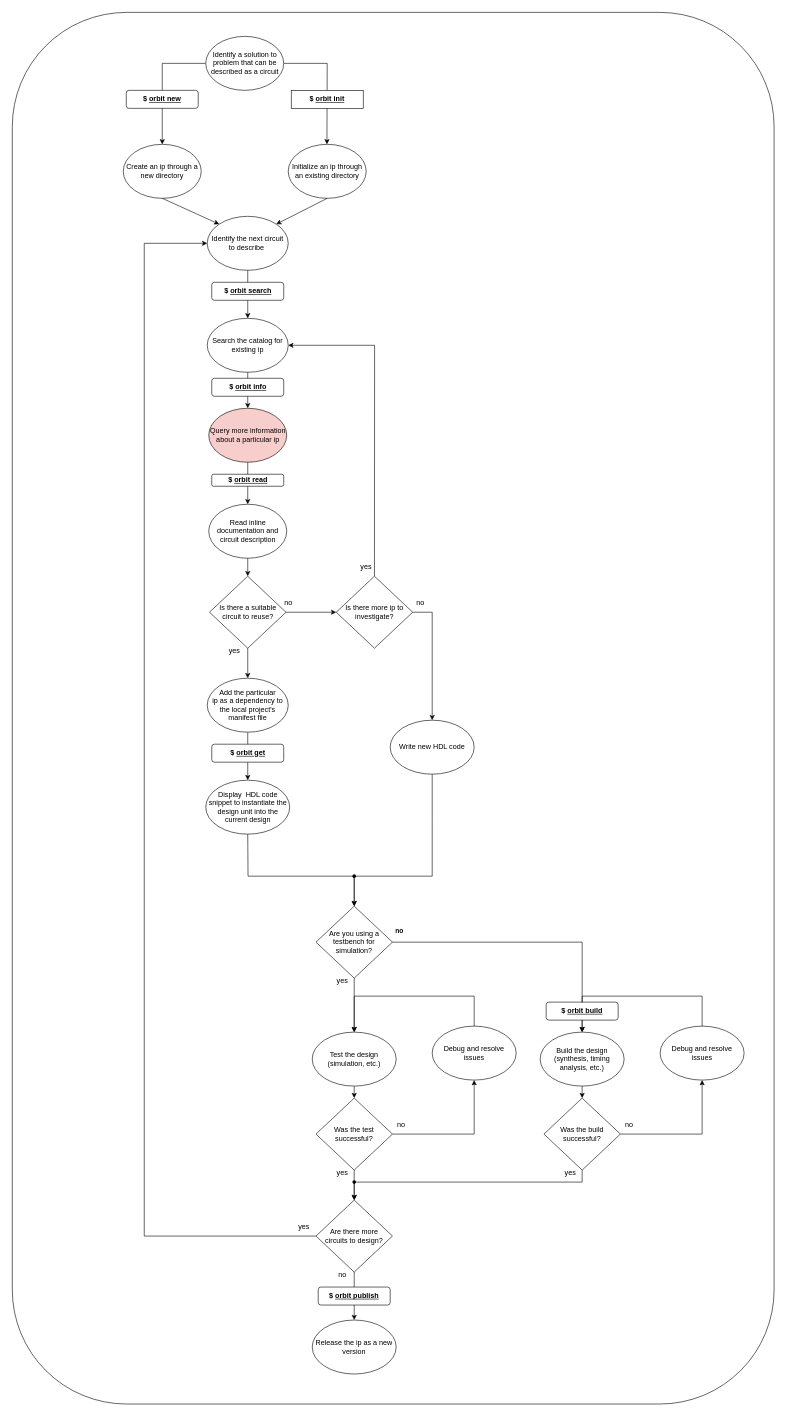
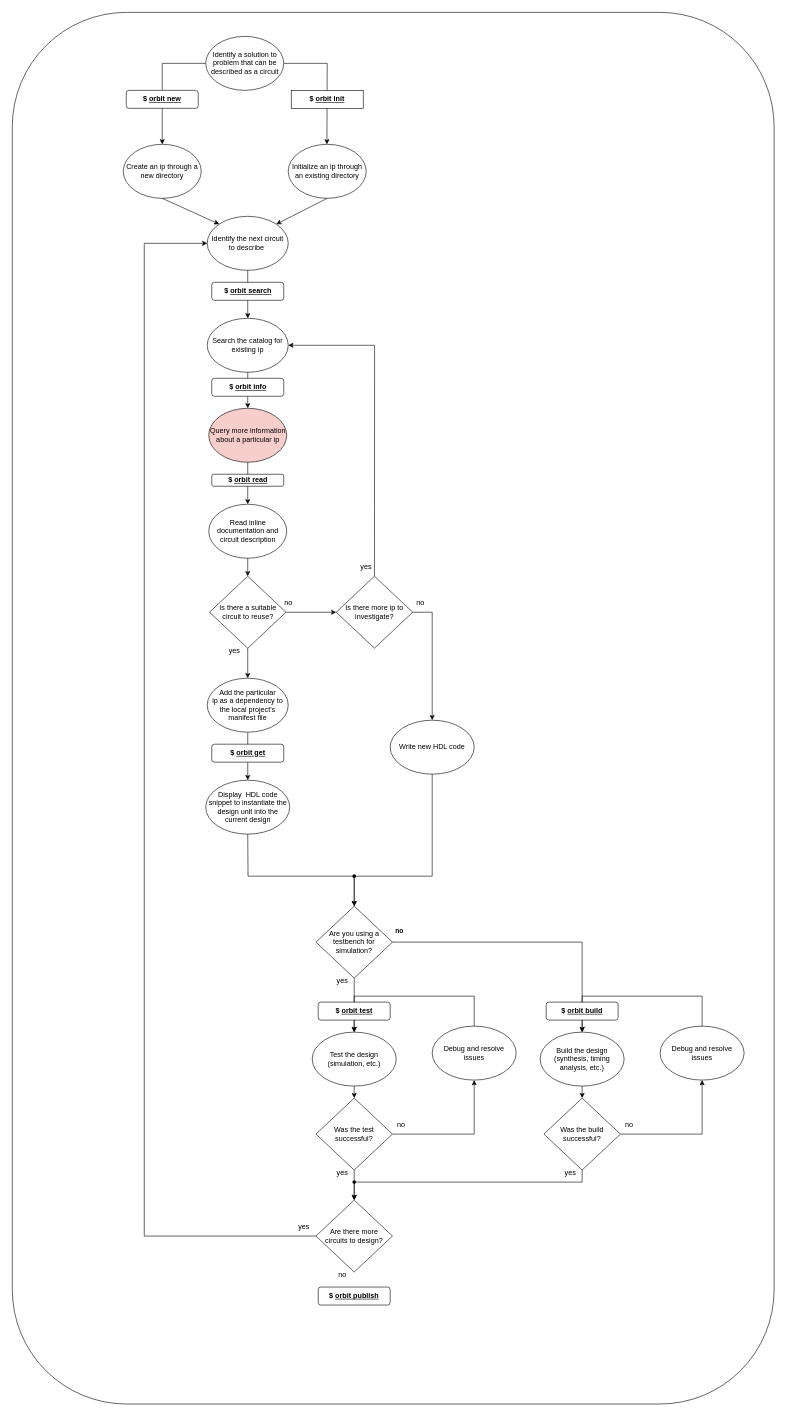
+ <mxCell id="72" value="&lt;b&gt;$ &lt;u&gt;orbit test&lt;/u&gt;&lt;/b&gt;" style="rounded=1;whiteSpace=wrap;html=1;" parent="1" vertex="1"><mxGeometry x="530" y="1670" width="120" height="30" as="geometry" /></mxCell>
- <mxCell id="36" value="" style="endArrow=classic;html=1;rounded=0;exitX=0.5;exitY=1;exitDx=0;exitDy=0;" parent="1" source="33" target="35" edge="1"><mxGeometry width="50" height="50" relative="1" as="geometry"><mxPoint x="630" y="2440" as="sourcePoint" /><mxPoint x="680" y="2390" as="targetPoint" /></mxGeometry></mxCell>
- <mxCell id="35" value="Release the ip as a new version" style="ellipse;whiteSpace=wrap;html=1;" parent="1" vertex="1"><mxGeometry x="520" y="2200" width="140" height="90" as="geometry" /></mxCell>
